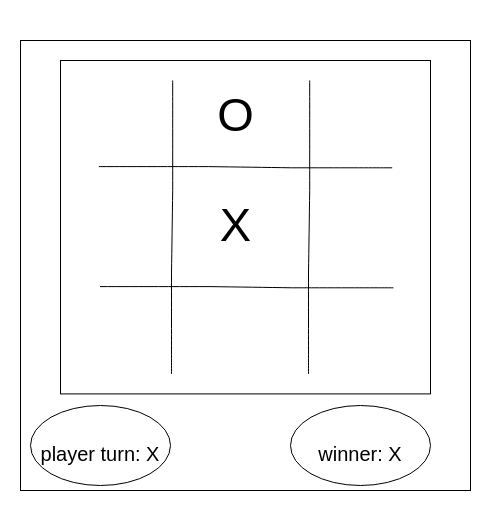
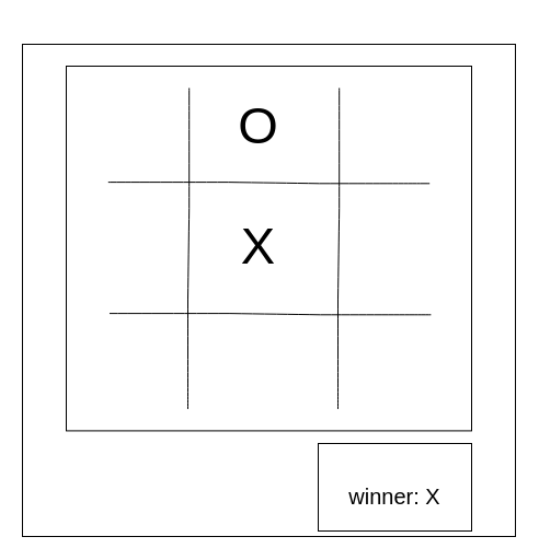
- <mxCell id="10" value="&lt;font style=&quot;font-size: 20px&quot;&gt;player turn: X&lt;/font&gt;" style="ellipse;whiteSpace=wrap;html=1;fontSize=47;" vertex="1" parent="1"><mxGeometry x="30" y="405" width="140" height="80" as="geometry" /></mxCell>
- <mxCell id="11" value="&lt;font style=&quot;font-size: 20px&quot;&gt;winner: X&lt;/font&gt;" style="ellipse;whiteSpace=wrap;html=1;fontSize=47;" vertex="1" parent="1"><mxGeometry x="290" y="405" width="140" height="80" as="geometry" /></mxCell>
+ <mxCell id="11" value="&lt;font style=&quot;font-size: 20px&quot;&gt;winner: X&lt;/font&gt;" style="whiteSpace=wrap;html=1;fontSize=47;rounded=0;" vertex="1" parent="1"><mxGeometry x="290" y="405" width="140" height="80" as="geometry" /></mxCell>
